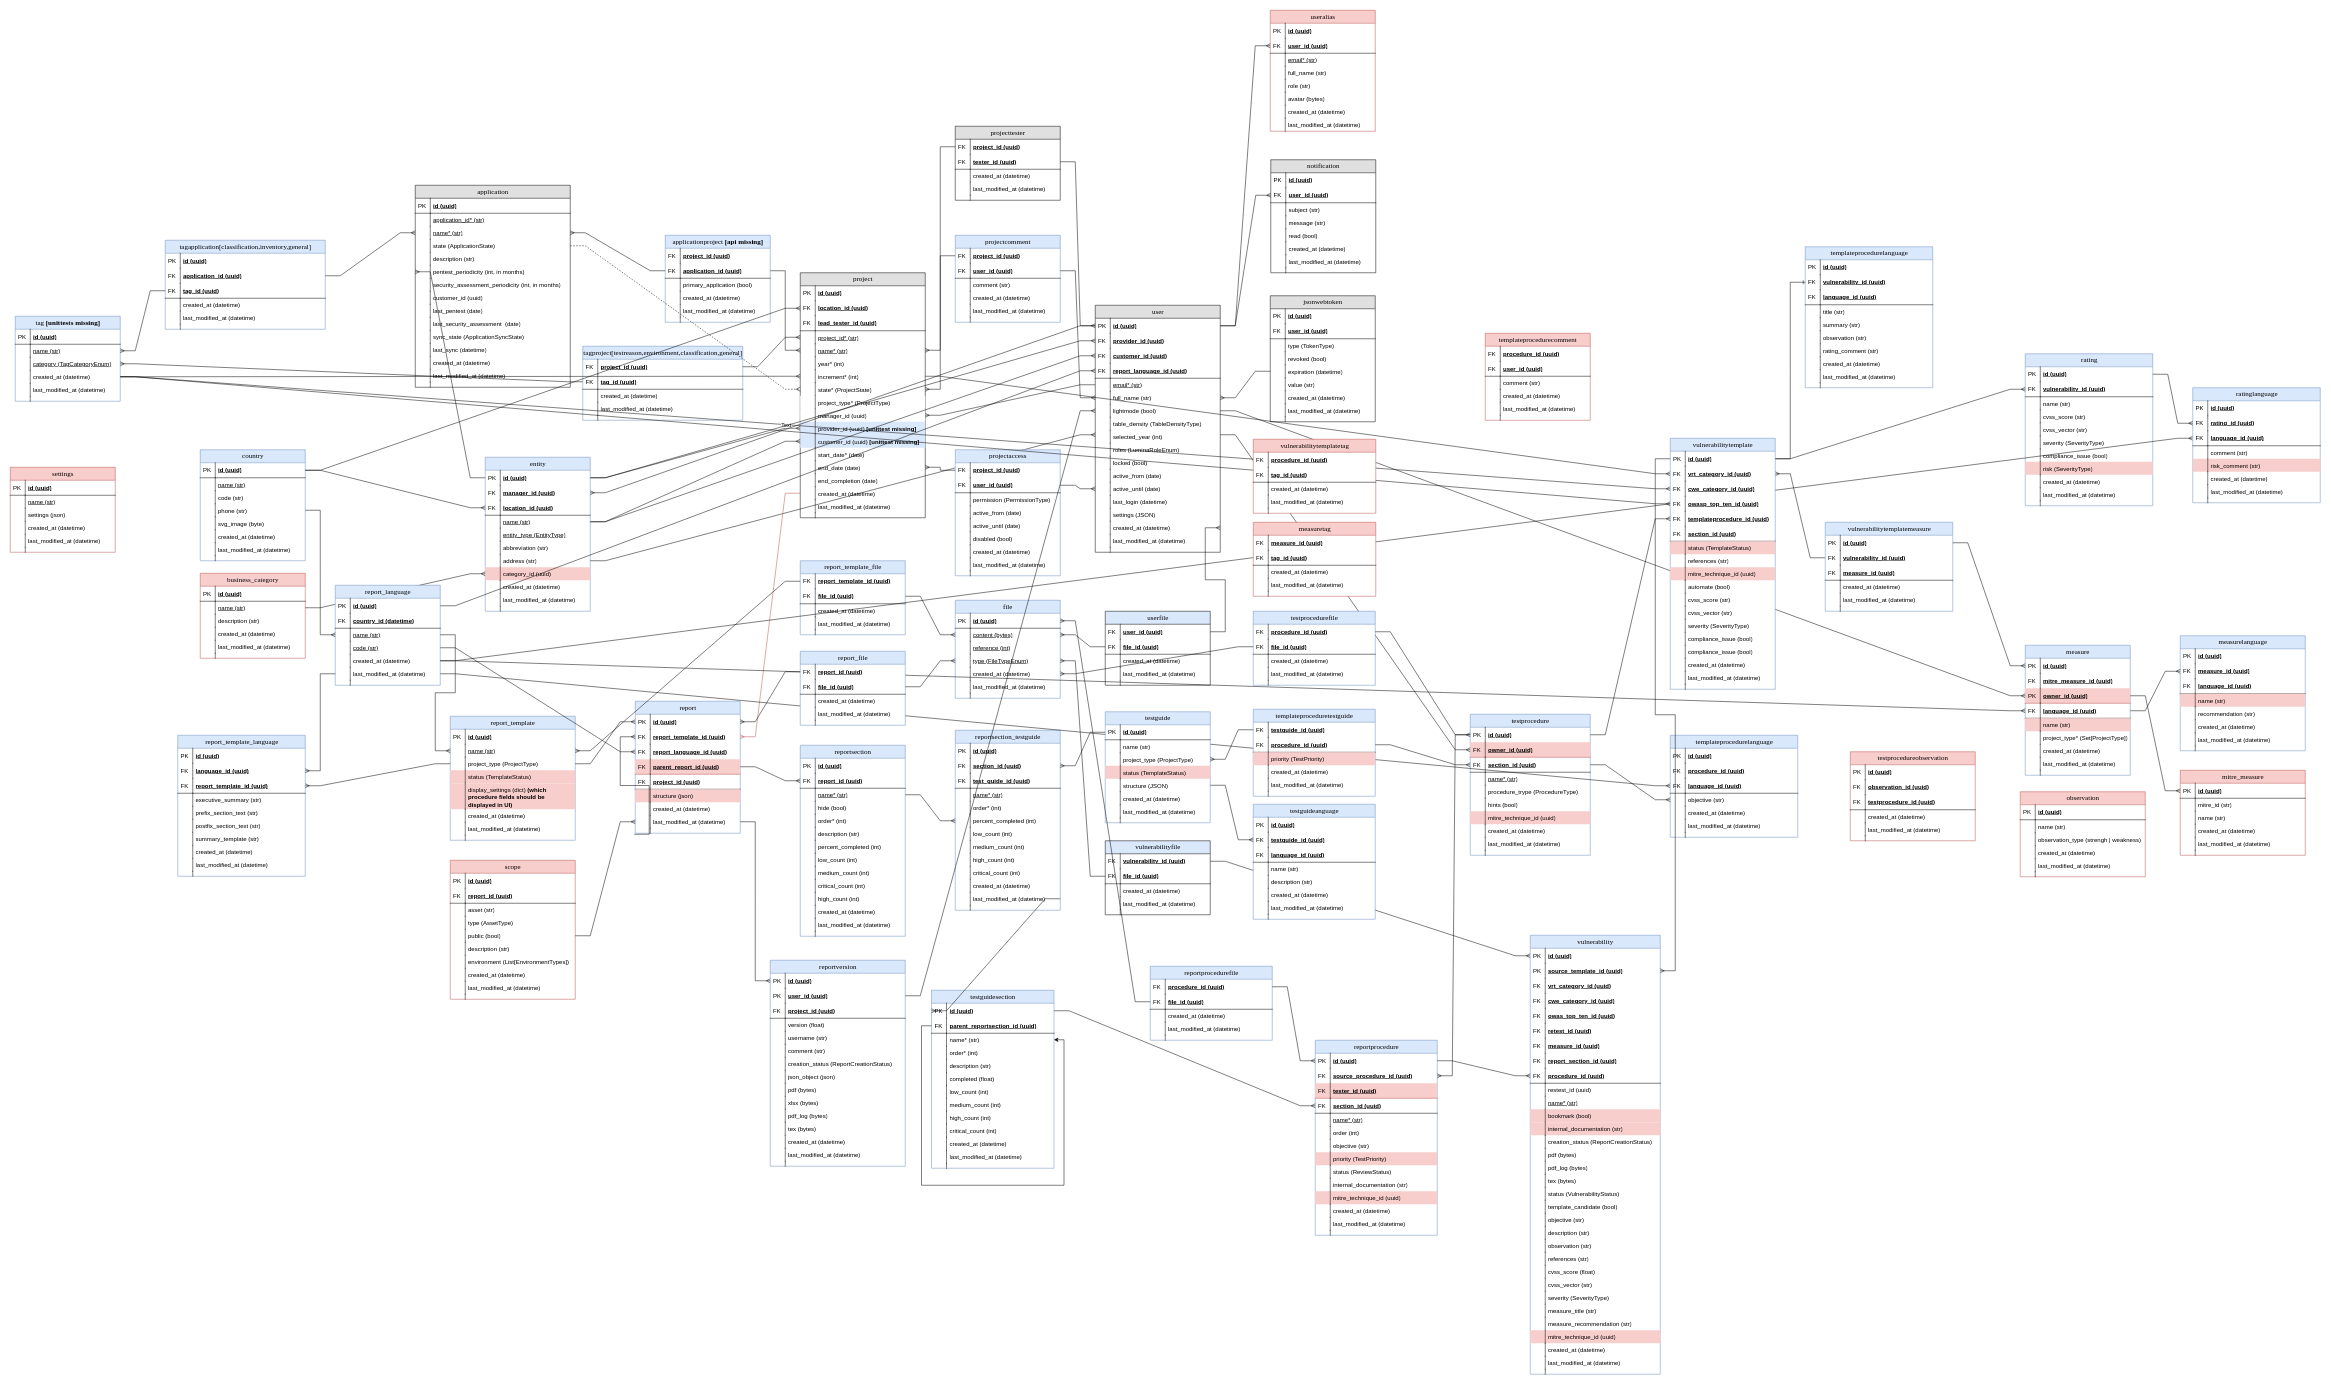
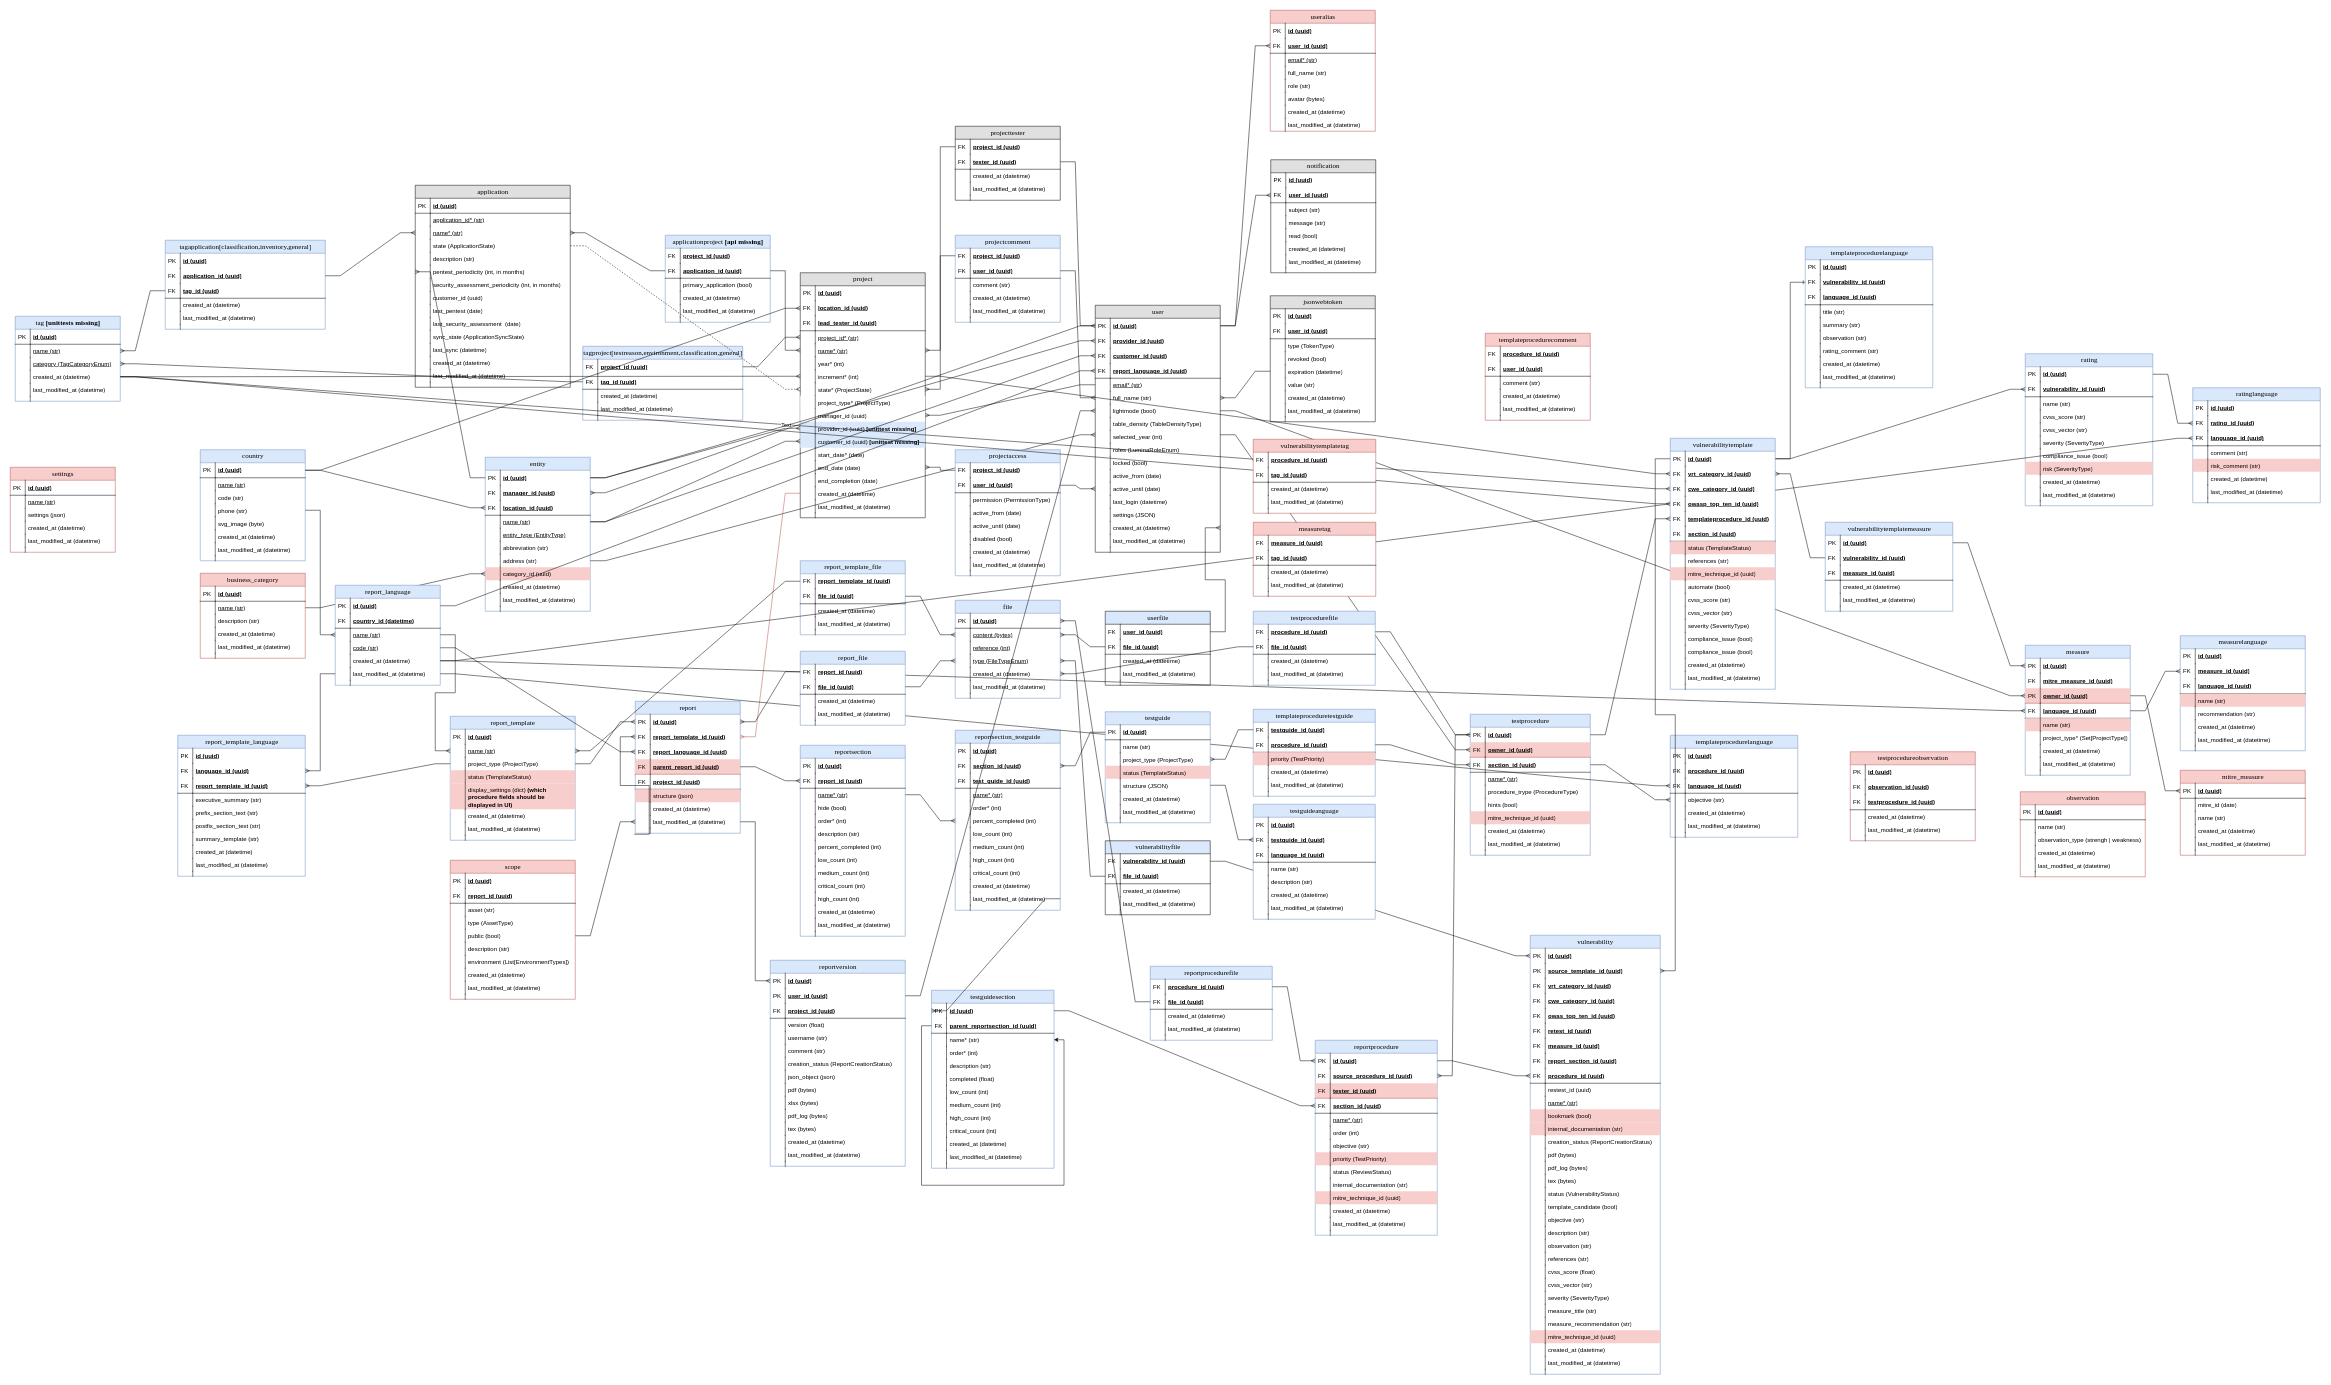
- <mxCell id="1001" value="mitre_id (str)" style="shape=partialRectangle;top=0;left=0;right=0;bottom=0;html=1;align=left;verticalAlign=top;fillColor=none;spacingLeft=34;spacingRight=4;whiteSpace=wrap;overflow=hidden;rotatable=0;points=[[0,0.5],[1,0.5]];portConstraint=eastwest;dropTarget=0;" parent="998" vertex="1"><mxGeometry y="56" width="250" height="26" as="geometry" /></mxCell>
+ <mxCell id="1001" value="mitre_id (date)" style="shape=partialRectangle;top=0;left=0;right=0;bottom=0;html=1;align=left;verticalAlign=top;fillColor=none;spacingLeft=34;spacingRight=4;whiteSpace=wrap;overflow=hidden;rotatable=0;points=[[0,0.5],[1,0.5]];portConstraint=eastwest;dropTarget=0;" parent="998" vertex="1"><mxGeometry y="56" width="250" height="26" as="geometry" /></mxCell>
